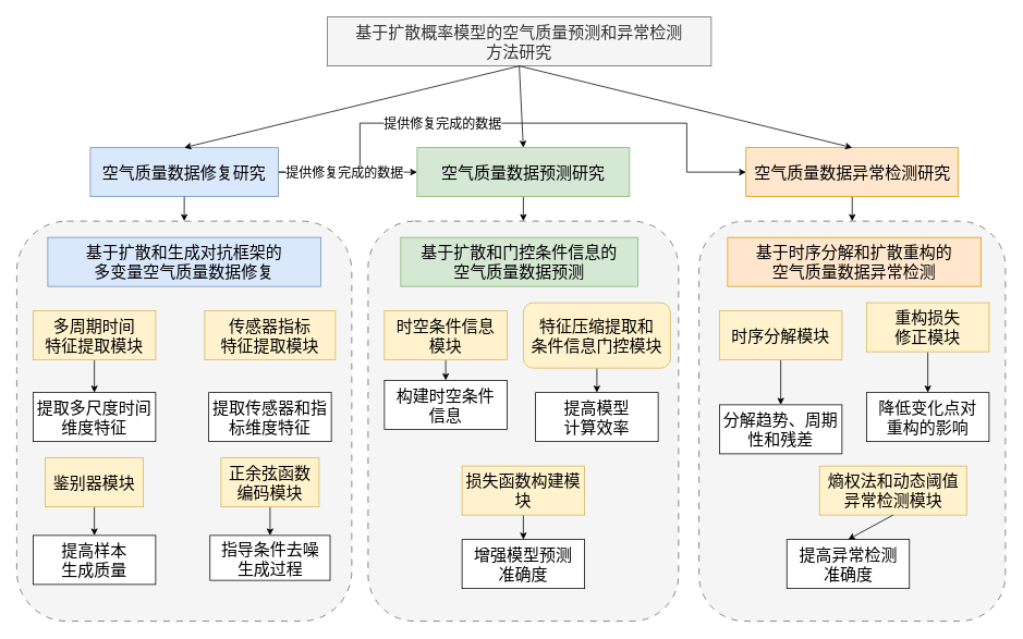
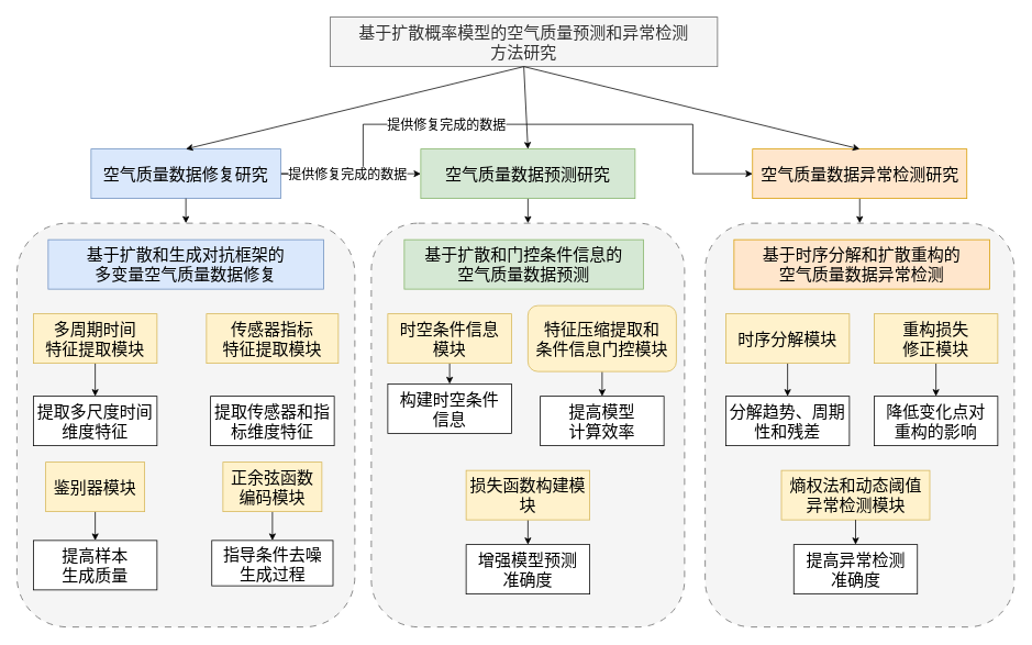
- <mxCell id="43" value="重构损失&#10;修正模块" style="rounded=0;whiteSpace=wrap;fillColor=#fff2cc;strokeColor=#d6b656;fontSize=20;" parent="1" vertex="1"><mxGeometry x="1060" y="370" width="150" height="60" as="geometry" /></mxCell>
+ <mxCell id="43" value="重构损失&#10;修正模块" style="rounded=0;whiteSpace=wrap;fillColor=#fff2cc;strokeColor=#d6b656;fontSize=20;" parent="1" vertex="1"><mxGeometry x="1060" y="380" width="150" height="60" as="geometry" /></mxCell>
- <mxCell id="44" value="分解趋势、周期性和残差" style="rounded=0;whiteSpace=wrap;fontSize=20;" parent="1" vertex="1"><mxGeometry x="880" y="495" width="150" height="60" as="geometry" /></mxCell>
+ <mxCell id="44" value="分解趋势、周期性和残差" style="rounded=0;whiteSpace=wrap;fontSize=20;" parent="1" vertex="1"><mxGeometry x="880" y="480" width="150" height="60" as="geometry" /></mxCell>
- <mxCell id="41" value="熵权法和动态阈值&#10;异常检测模块" style="rounded=0;whiteSpace=wrap;fillColor=#fff2cc;strokeColor=#d6b656;fontSize=20;" parent="1" vertex="1"><mxGeometry x="1002.5" y="570" width="180" height="60" as="geometry" /></mxCell>
+ <mxCell id="41" value="熵权法和动态阈值&#10;异常检测模块" style="rounded=0;whiteSpace=wrap;fillColor=#fff2cc;strokeColor=#d6b656;fontSize=20;" parent="1" vertex="1"><mxGeometry x="947.5" y="570" width="180" height="60" as="geometry" /></mxCell>
